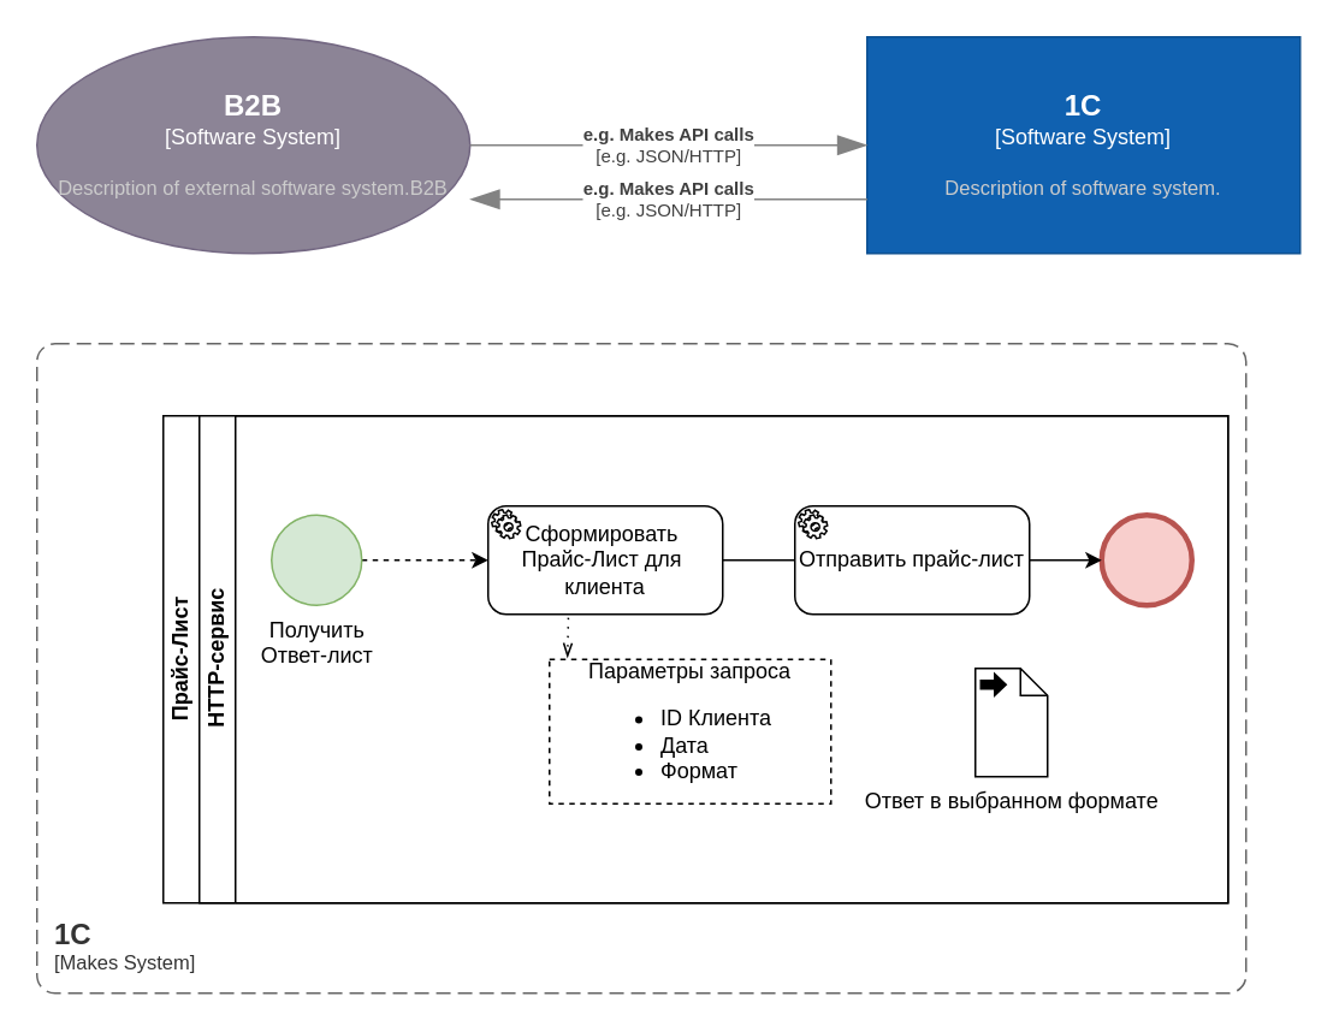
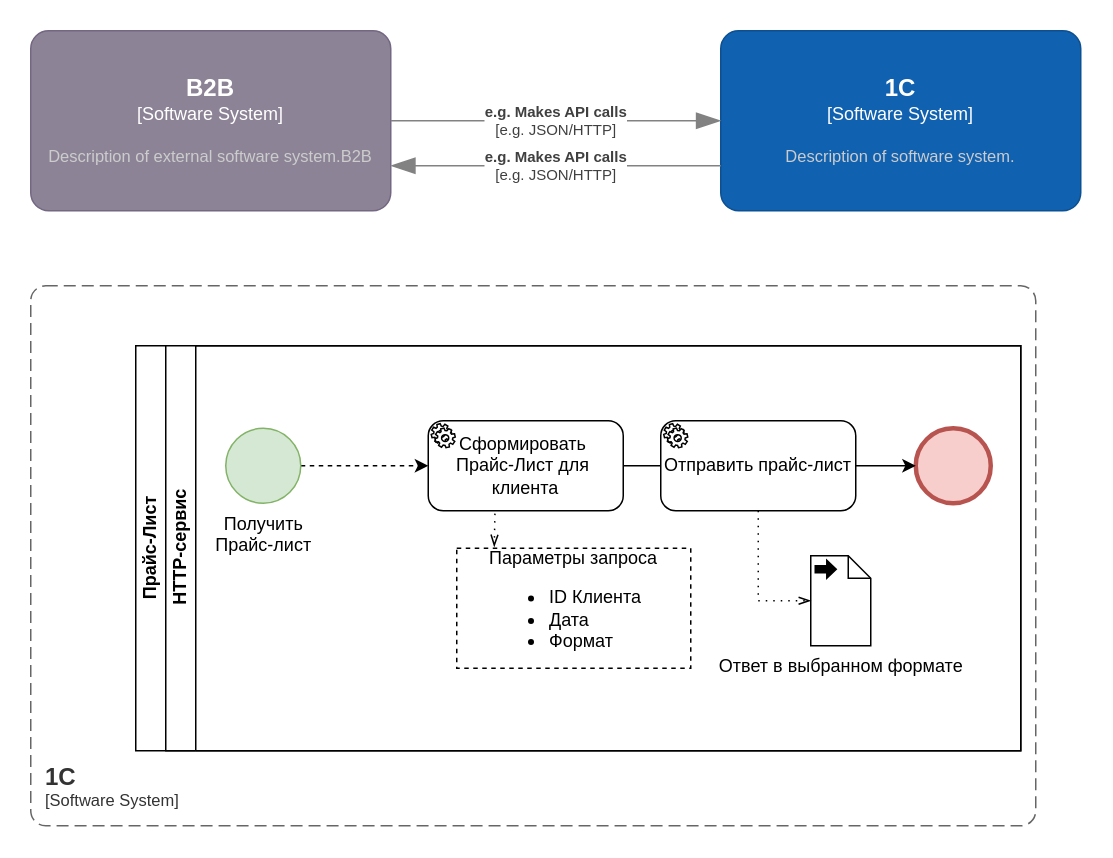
- <mxCell id="2" value="&lt;font style=&quot;font-size: 16px&quot;&gt;&lt;b&gt;B2B&lt;/b&gt;&lt;/font&gt;&lt;div&gt;[Software System]&lt;/div&gt;&lt;br&gt;&lt;div&gt;&lt;font style=&quot;font-size: 11px&quot;&gt;&lt;font color=&quot;#cccccc&quot;&gt;Description of external software system.B2B&lt;/font&gt;&lt;/div&gt;" style="ellipse;whiteSpace=wrap;html=1;labelBackgroundColor=none;fillColor=#8C8496;fontColor=#ffffff;align=center;arcSize=10;strokeColor=#736782;metaEdit=1;resizable=0;points=[[0.25,0,0],[0.5,0,0],[0.75,0,0],[1,0.25,0],[1,0.5,0],[1,0.75,0],[0.75,1,0],[0.5,1,0],[0.25,1,0],[0,0.75,0],[0,0.5,0],[0,0.25,0]];" vertex="1" parent="1"><mxGeometry x="20" y="20" width="240" height="120" as="geometry" /></mxCell>
+ <mxCell id="2" value="&lt;font style=&quot;font-size: 16px&quot;&gt;&lt;b&gt;B2B&lt;/b&gt;&lt;/font&gt;&lt;div&gt;[Software System]&lt;/div&gt;&lt;br&gt;&lt;div&gt;&lt;font style=&quot;font-size: 11px&quot;&gt;&lt;font color=&quot;#cccccc&quot;&gt;Description of external software system.B2B&lt;/font&gt;&lt;/div&gt;" style="rounded=1;whiteSpace=wrap;html=1;labelBackgroundColor=none;fillColor=#8C8496;fontColor=#ffffff;align=center;arcSize=10;strokeColor=#736782;metaEdit=1;resizable=0;points=[[0.25,0,0],[0.5,0,0],[0.75,0,0],[1,0.25,0],[1,0.5,0],[1,0.75,0],[0.75,1,0],[0.5,1,0],[0.25,1,0],[0,0.75,0],[0,0.5,0],[0,0.25,0]];" vertex="1" parent="1"><mxGeometry x="20" y="20" width="240" height="120" as="geometry" /></mxCell>
- <mxCell id="3" value="&lt;font style=&quot;font-size: 16px&quot;&gt;&lt;b&gt;1C&lt;/b&gt;&lt;/font&gt;&lt;div&gt;[Software System]&lt;/div&gt;&lt;br&gt;&lt;div&gt;&lt;font style=&quot;font-size: 11px&quot;&gt;&lt;font color=&quot;#cccccc&quot;&gt;Description of software system.&lt;/font&gt;&lt;/div&gt;" style="whiteSpace=wrap;html=1;labelBackgroundColor=none;fillColor=#1061B0;fontColor=#ffffff;align=center;arcSize=10;strokeColor=#0D5091;metaEdit=1;resizable=0;points=[[0.25,0,0],[0.5,0,0],[0.75,0,0],[1,0.25,0],[1,0.5,0],[1,0.75,0],[0.75,1,0],[0.5,1,0],[0.25,1,0],[0,0.75,0],[0,0.5,0],[0,0.25,0]];rounded=0;" vertex="1" parent="1"><mxGeometry x="480" y="20" width="240" height="120" as="geometry" /></mxCell>
+ <mxCell id="3" value="&lt;font style=&quot;font-size: 16px&quot;&gt;&lt;b&gt;1C&lt;/b&gt;&lt;/font&gt;&lt;div&gt;[Software System]&lt;/div&gt;&lt;br&gt;&lt;div&gt;&lt;font style=&quot;font-size: 11px&quot;&gt;&lt;font color=&quot;#cccccc&quot;&gt;Description of software system.&lt;/font&gt;&lt;/div&gt;" style="rounded=1;whiteSpace=wrap;html=1;labelBackgroundColor=none;fillColor=#1061B0;fontColor=#ffffff;align=center;arcSize=10;strokeColor=#0D5091;metaEdit=1;resizable=0;points=[[0.25,0,0],[0.5,0,0],[0.75,0,0],[1,0.25,0],[1,0.5,0],[1,0.75,0],[0.75,1,0],[0.5,1,0],[0.25,1,0],[0,0.75,0],[0,0.5,0],[0,0.25,0]];" vertex="1" parent="1"><mxGeometry x="480" y="20" width="240" height="120" as="geometry" /></mxCell>
- <mxCell id="12" value="Сформировать&amp;nbsp;&lt;div&gt;Прайс-Лист для&amp;nbsp;&lt;/div&gt;&lt;div&gt;клиента&lt;/div&gt;" style="points=[[0.25,0,0],[0.5,0,0],[0.75,0,0],[1,0.25,0],[1,0.5,0],[1,0.75,0],[0.75,1,0],[0.5,1,0],[0.25,1,0],[0,0.75,0],[0,0.5,0],[0,0.25,0]];shape=mxgraph.bpmn.task;whiteSpace=wrap;rectStyle=rounded;size=10;html=1;container=1;expand=0;collapsible=0;taskMarker=service;" vertex="1" parent="8"><mxGeometry x="160" y="50" width="130" height="60" as="geometry" /></mxCell>
+ <mxCell id="12" value="Сформировать&amp;nbsp;&lt;div&gt;Прайс-Лист для&amp;nbsp;&lt;/div&gt;&lt;div&gt;клиента&lt;/div&gt;" style="points=[[0.25,0,0],[0.5,0,0],[0.75,0,0],[1,0.25,0],[1,0.5,0],[1,0.75,0],[0.75,1,0],[0.5,1,0],[0.25,1,0],[0,0.75,0],[0,0.5,0],[0,0.25,0]];shape=mxgraph.bpmn.task;whiteSpace=wrap;rectStyle=rounded;size=10;html=1;container=1;expand=0;collapsible=0;taskMarker=service;" vertex="1" parent="8"><mxGeometry x="175" y="50" width="130" height="60" as="geometry" /></mxCell>
- <mxCell id="10" value="Получить&lt;div&gt;Ответ-лист&lt;/div&gt;" style="points=[[0.145,0.145,0],[0.5,0,0],[0.855,0.145,0],[1,0.5,0],[0.855,0.855,0],[0.5,1,0],[0.145,0.855,0],[0,0.5,0]];shape=mxgraph.bpmn.event;html=1;verticalLabelPosition=bottom;labelBackgroundColor=#ffffff;verticalAlign=top;align=center;perimeter=ellipsePerimeter;outlineConnect=0;aspect=fixed;outline=standard;symbol=general;fillColor=#d5e8d4;strokeColor=#82b366;" vertex="1" parent="8"><mxGeometry x="40" y="55" width="50" height="50" as="geometry" /></mxCell>
+ <mxCell id="10" value="Получить&lt;div&gt;Прайс-лист&lt;/div&gt;" style="points=[[0.145,0.145,0],[0.5,0,0],[0.855,0.145,0],[1,0.5,0],[0.855,0.855,0],[0.5,1,0],[0.145,0.855,0],[0,0.5,0]];shape=mxgraph.bpmn.event;html=1;verticalLabelPosition=bottom;labelBackgroundColor=#ffffff;verticalAlign=top;align=center;perimeter=ellipsePerimeter;outlineConnect=0;aspect=fixed;outline=standard;symbol=general;fillColor=#d5e8d4;strokeColor=#82b366;" vertex="1" parent="8"><mxGeometry x="40" y="55" width="50" height="50" as="geometry" /></mxCell>
+ <mxCell id="19" value="" style="edgeStyle=elbowEdgeStyle;fontSize=12;html=1;endFill=0;startFill=0;endSize=6;startSize=6;dashed=1;dashPattern=1 4;endArrow=openThin;startArrow=none;rounded=0;exitX=0.5;exitY=1;exitDx=0;exitDy=0;exitPerimeter=0;entryX=0;entryY=0.5;entryDx=0;entryDy=0;entryPerimeter=0;" edge="1" parent="8" source="13" target="18"><mxGeometry width="160" relative="1" as="geometry"><mxPoint x="400" y="116" as="sourcePoint" /><mxPoint x="460" y="190" as="targetPoint" /><Array as="points"><mxPoint x="395" y="150" /></Array></mxGeometry></mxCell>
- <mxCell id="4" value="&lt;font style=&quot;font-size: 16px&quot;&gt;&lt;b&gt;&lt;div style=&quot;text-align: left&quot;&gt;1C&lt;/div&gt;&lt;/b&gt;&lt;/font&gt;&lt;div style=&quot;text-align: left&quot;&gt;[Makes System]&lt;/div&gt;" style="rounded=1;fontSize=11;whiteSpace=wrap;html=1;dashed=1;arcSize=20;fillColor=none;strokeColor=#666666;fontColor=#333333;labelBackgroundColor=none;align=left;verticalAlign=bottom;labelBorderColor=none;spacingTop=0;spacing=10;dashPattern=8 4;metaEdit=1;rotatable=0;perimeter=rectanglePerimeter;noLabel=0;labelPadding=0;allowArrows=0;connectable=0;expand=0;recursiveResize=0;editable=1;pointerEvents=0;absoluteArcSize=1;points=[[0.25,0,0],[0.5,0,0],[0.75,0,0],[1,0.25,0],[1,0.5,0],[1,0.75,0],[0.75,1,0],[0.5,1,0],[0.25,1,0],[0,0.75,0],[0,0.5,0],[0,0.25,0]];" vertex="1" parent="1"><mxGeometry x="20" y="190" width="670" height="360" as="geometry" /></mxCell>
+ <mxCell id="4" value="&lt;font style=&quot;font-size: 16px&quot;&gt;&lt;b&gt;&lt;div style=&quot;text-align: left&quot;&gt;1C&lt;/div&gt;&lt;/b&gt;&lt;/font&gt;&lt;div style=&quot;text-align: left&quot;&gt;[Software System]&lt;/div&gt;" style="rounded=1;fontSize=11;whiteSpace=wrap;html=1;dashed=1;arcSize=20;fillColor=none;strokeColor=#666666;fontColor=#333333;labelBackgroundColor=none;align=left;verticalAlign=bottom;labelBorderColor=none;spacingTop=0;spacing=10;dashPattern=8 4;metaEdit=1;rotatable=0;perimeter=rectanglePerimeter;noLabel=0;labelPadding=0;allowArrows=0;connectable=0;expand=0;recursiveResize=0;editable=1;pointerEvents=0;absoluteArcSize=1;points=[[0.25,0,0],[0.5,0,0],[0.75,0,0],[1,0.25,0],[1,0.5,0],[1,0.75,0],[0.75,1,0],[0.5,1,0],[0.25,1,0],[0,0.75,0],[0,0.5,0],[0,0.25,0]];" vertex="1" parent="1"><mxGeometry x="20" y="190" width="670" height="360" as="geometry" /></mxCell>
